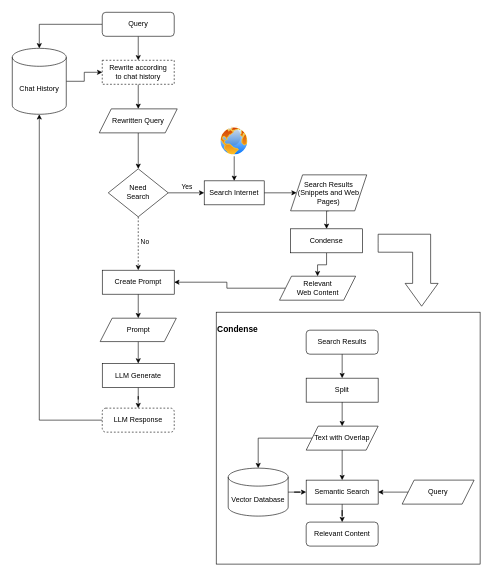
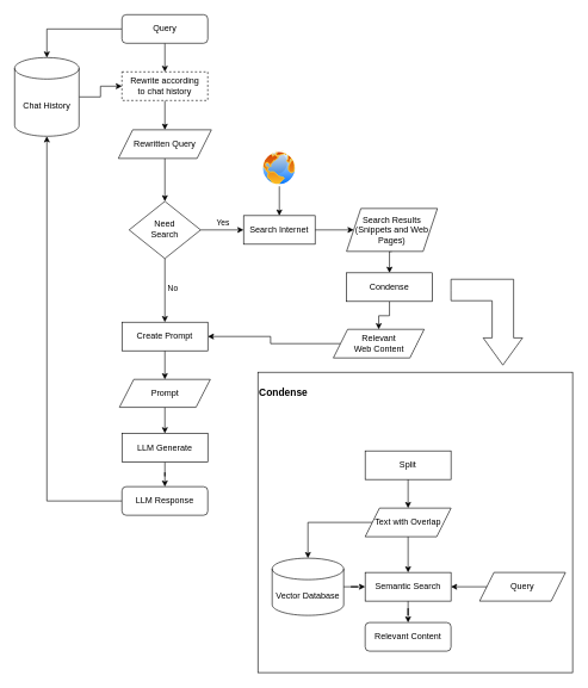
- <mxCell id="5" value="" style="edgeStyle=orthogonalEdgeStyle;rounded=0;orthogonalLoop=1;jettySize=auto;html=1;dashed=1;" edge="1" parent="1" source="9" target="23"><mxGeometry relative="1" as="geometry" /></mxCell>
+ <mxCell id="5" value="" style="edgeStyle=orthogonalEdgeStyle;rounded=0;orthogonalLoop=1;jettySize=auto;html=1;" edge="1" parent="1" source="9" target="23"><mxGeometry relative="1" as="geometry" /></mxCell>
- <mxCell id="37" value="Search Results" style="rounded=1;whiteSpace=wrap;html=1;container=0;" vertex="1" parent="35"><mxGeometry x="150" y="30" width="120" height="40" as="geometry" /></mxCell>
- <mxCell id="41" value="" style="edgeStyle=orthogonalEdgeStyle;rounded=0;orthogonalLoop=1;jettySize=auto;html=1;" edge="1" parent="35" source="37" target="40"><mxGeometry relative="1" as="geometry" /></mxCell>
- <mxCell id="31" value="LLM Response" style="rounded=1;whiteSpace=wrap;html=1;dashed=1;" vertex="1" parent="1"><mxGeometry x="170" y="680" width="120" height="40" as="geometry" /></mxCell>
+ <mxCell id="31" value="LLM Response" style="rounded=1;whiteSpace=wrap;html=1;" vertex="1" parent="1"><mxGeometry x="170" y="680" width="120" height="40" as="geometry" /></mxCell>
